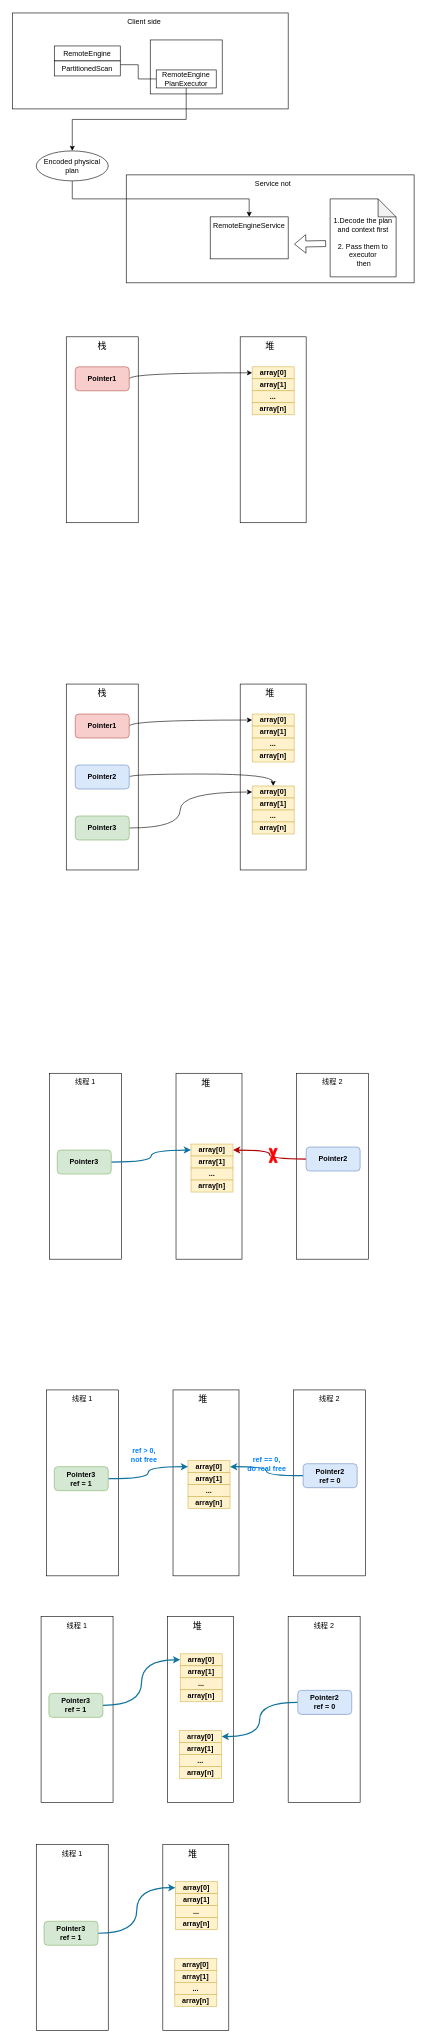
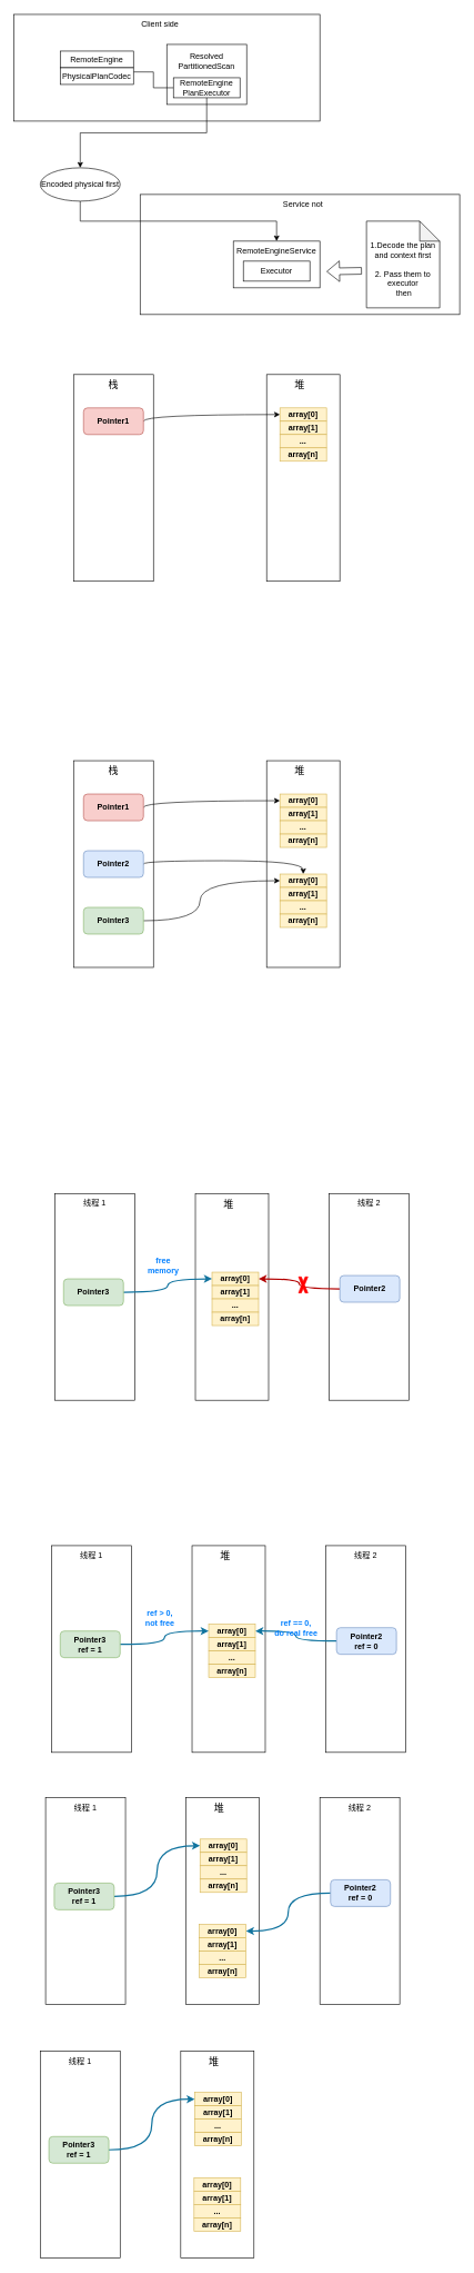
+ <mxCell id="7" value="&lt;div&gt;Resolved&lt;/div&gt;&lt;div&gt;PartitionedScan&lt;/div&gt;" style="text;html=1;strokeColor=none;fillColor=none;align=center;verticalAlign=middle;whiteSpace=wrap;rounded=0;" parent="1" vertex="1"><mxGeometry x="280" y="75" width="60" height="30" as="geometry" /></mxCell>
- <mxCell id="13" value="PartitionedScan" style="rounded=0;whiteSpace=wrap;html=1;" parent="1" vertex="1"><mxGeometry x="90" y="100" width="110" height="25" as="geometry" /></mxCell>
+ <mxCell id="13" value="PhysicalPlanCodec" style="rounded=0;whiteSpace=wrap;html=1;" parent="1" vertex="1"><mxGeometry x="90" y="100" width="110" height="25" as="geometry" /></mxCell>
- <mxCell id="15" value="Encoded physical plan" style="ellipse;whiteSpace=wrap;html=1;" parent="1" vertex="1"><mxGeometry x="60" y="250" width="120" height="50" as="geometry" /></mxCell>
+ <mxCell id="15" value="Encoded physical first" style="ellipse;whiteSpace=wrap;html=1;" parent="1" vertex="1"><mxGeometry x="60" y="250" width="120" height="50" as="geometry" /></mxCell>
+ <mxCell id="17" value="Executor" style="rounded=0;whiteSpace=wrap;html=1;" parent="1" vertex="1"><mxGeometry x="365" y="390" width="100" height="30" as="geometry" /></mxCell>
+ <mxCell id="63" value="&lt;font color=&quot;#007fff&quot;&gt;&lt;b&gt;free memory&lt;/b&gt;&lt;/font&gt;" style="text;html=1;align=center;verticalAlign=middle;whiteSpace=wrap;rounded=0;fontColor=#66B2FF;" vertex="1" parent="1"><mxGeometry x="215" y="1881" width="60" height="30" as="geometry" /></mxCell>
